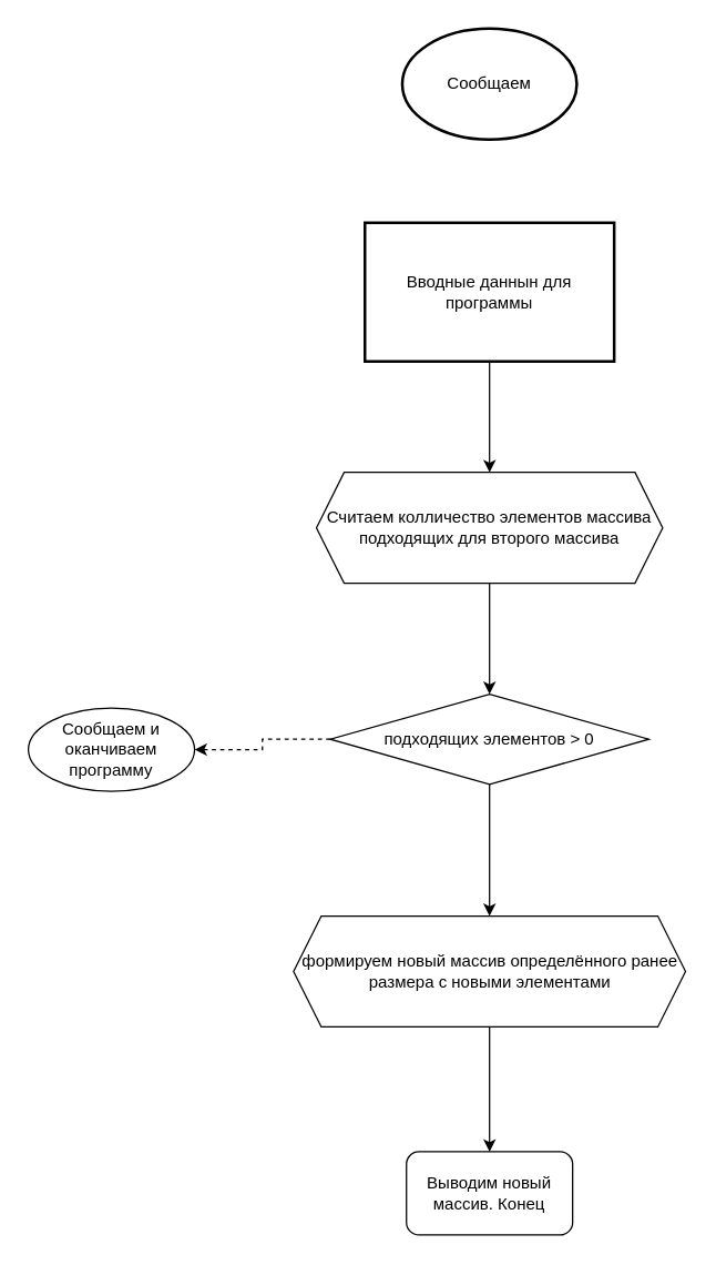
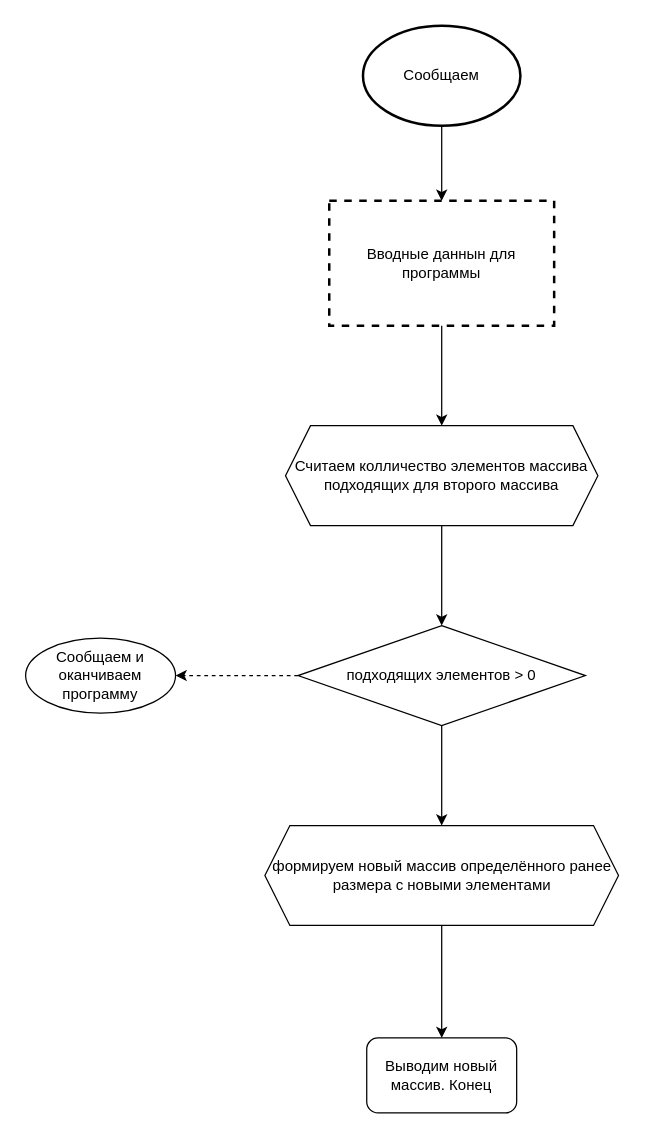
+ <mxCell id="2" value="" style="edgeStyle=orthogonalEdgeStyle;rounded=1;orthogonalLoop=1;jettySize=auto;html=1;fontSize=12;" parent="1" source="3" target="4" edge="1"><mxGeometry relative="1" as="geometry" /></mxCell>
- <mxCell id="4" value="Вводные даннын для программы" style="whiteSpace=wrap;html=1;strokeWidth=2;fontSize=12;" parent="1" vertex="1"><mxGeometry x="263" y="160" width="180" height="100" as="geometry" /></mxCell>
+ <mxCell id="4" value="Вводные даннын для программы" style="whiteSpace=wrap;html=1;strokeWidth=2;fontSize=12;dashed=1;" parent="1" vertex="1"><mxGeometry x="263" y="160" width="180" height="100" as="geometry" /></mxCell>
- <mxCell id="10" value="подходящих элементов &amp;gt; 0" style="rhombus;whiteSpace=wrap;html=1;" vertex="1" parent="1"><mxGeometry x="238" y="500" width="230" height="65" as="geometry" /></mxCell>
+ <mxCell id="10" value="подходящих элементов &amp;gt; 0" style="rhombus;whiteSpace=wrap;html=1;" vertex="1" parent="1"><mxGeometry x="238" y="500" width="230" height="80" as="geometry" /></mxCell>
